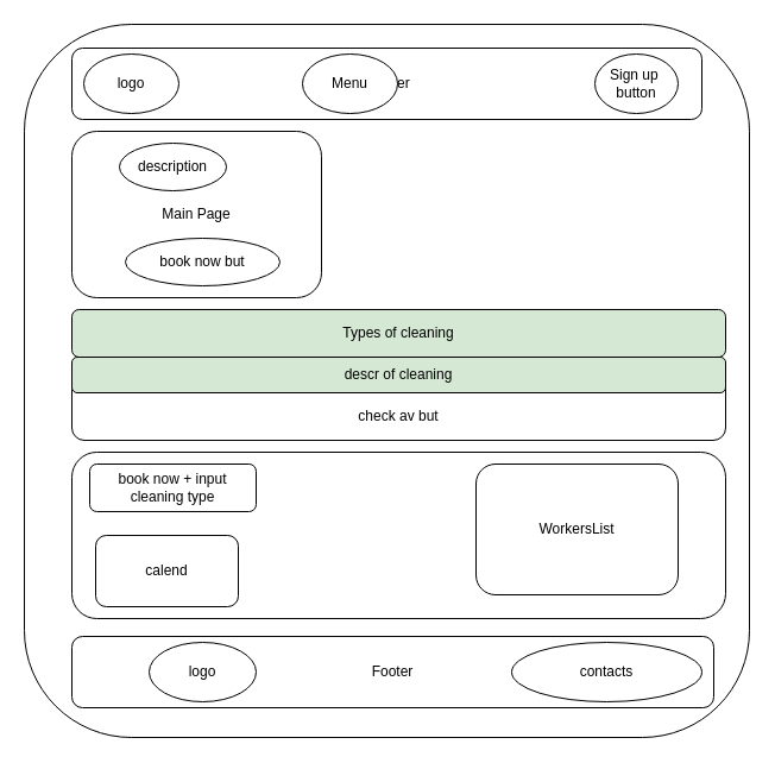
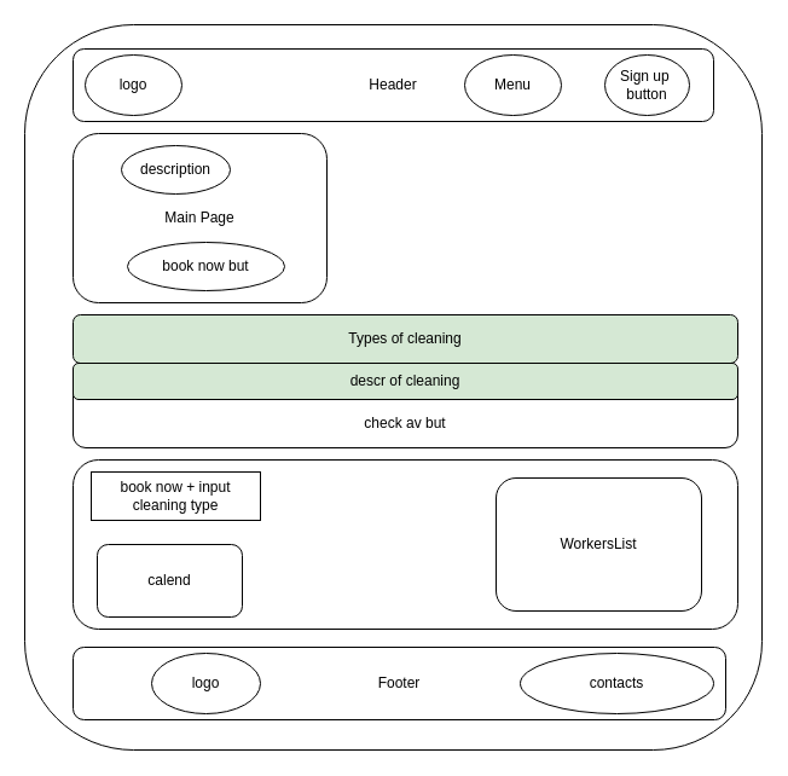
- <mxCell id="5" value="Menu" style="ellipse;whiteSpace=wrap;html=1;" vertex="1" parent="1"><mxGeometry x="254" y="45" width="80" height="50" as="geometry" /></mxCell>
+ <mxCell id="5" value="Menu" style="ellipse;whiteSpace=wrap;html=1;" vertex="1" parent="1"><mxGeometry x="384" y="45" width="80" height="50" as="geometry" /></mxCell>
- <mxCell id="15" value="book now + input cleaning type" style="rounded=1;whiteSpace=wrap;html=1;" vertex="1" parent="1"><mxGeometry x="75" y="390" width="140" height="40" as="geometry" /></mxCell>
+ <mxCell id="15" value="book now + input cleaning type" style="whiteSpace=wrap;html=1;rounded=0;" vertex="1" parent="1"><mxGeometry x="75" y="390" width="140" height="40" as="geometry" /></mxCell>
- <mxCell id="16" value="WorkersList" style="rounded=1;whiteSpace=wrap;html=1;" vertex="1" parent="1"><mxGeometry x="400" y="390" width="170" height="110" as="geometry" /></mxCell>
+ <mxCell id="16" value="WorkersList" style="rounded=1;whiteSpace=wrap;html=1;" vertex="1" parent="1"><mxGeometry x="410" y="395" width="170" height="110" as="geometry" /></mxCell>
